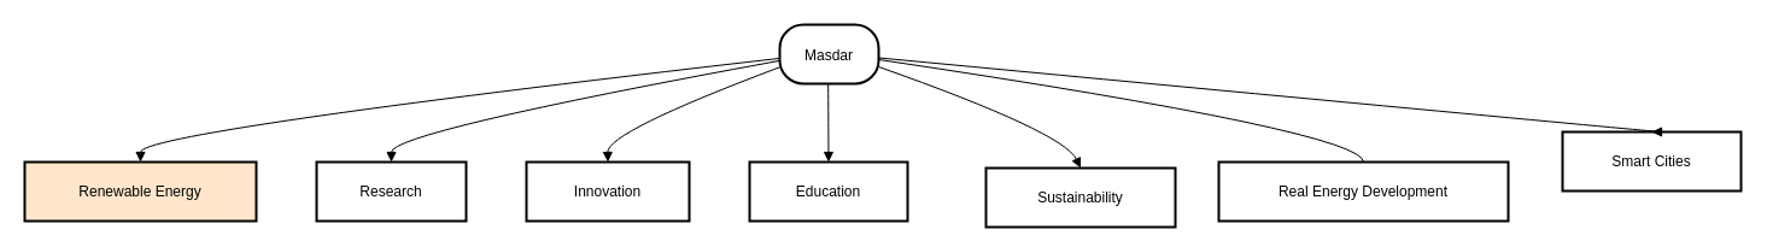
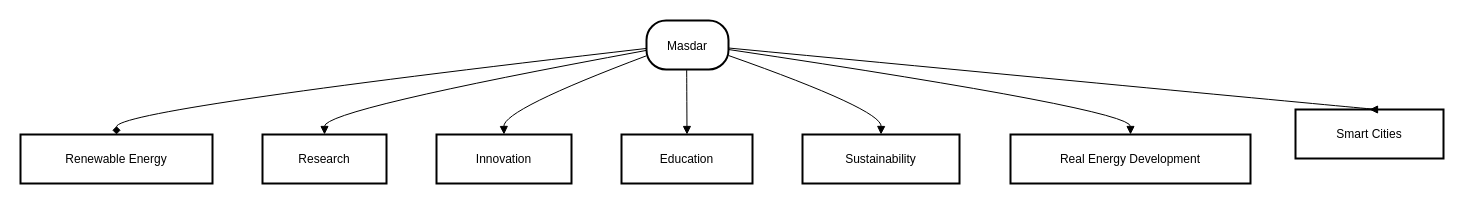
- <mxCell id="15" value="" style="curved=1;startArrow=none;endArrow=none;exitX=0.99;exitY=0.59;entryX=0.5;entryY=0;" edge="1" parent="1" source="2" target="8"><mxGeometry relative="1" as="geometry"><Array as="points"><mxPoint x="1130" y="109" /></Array></mxGeometry></mxCell>
+ <mxCell id="15" value="" style="curved=1;startArrow=none;endArrow=block;exitX=0.99;exitY=0.59;entryX=0.5;entryY=0;" edge="1" parent="1" source="2" target="8"><mxGeometry relative="1" as="geometry"><Array as="points"><mxPoint x="1130" y="109" /></Array></mxGeometry></mxCell>
- <mxCell id="10" value="" style="curved=1;startArrow=none;endArrow=block;exitX=0;exitY=0.57;entryX=0.5;entryY=0;" edge="1" parent="1" source="2" target="3"><mxGeometry relative="1" as="geometry"><Array as="points"><mxPoint x="116" y="109" /></Array></mxGeometry></mxCell>
+ <mxCell id="10" value="" style="curved=1;startArrow=none;endArrow=diamond;exitX=0;exitY=0.57;entryX=0.5;entryY=0;" edge="1" parent="1" source="2" target="3"><mxGeometry relative="1" as="geometry"><Array as="points"><mxPoint x="116" y="109" /></Array></mxGeometry></mxCell>
- <mxCell id="3" value="Renewable Energy" style="whiteSpace=wrap;strokeWidth=2;fillColor=#ffe6cc;" vertex="1" parent="1"><mxGeometry x="20" y="134" width="192" height="49" as="geometry" /></mxCell>
+ <mxCell id="3" value="Renewable Energy" style="whiteSpace=wrap;strokeWidth=2;" vertex="1" parent="1"><mxGeometry x="20" y="134" width="192" height="49" as="geometry" /></mxCell>
- <mxCell id="7" value="Sustainability" style="whiteSpace=wrap;strokeWidth=2;" vertex="1" parent="1"><mxGeometry x="817" y="139" width="157" height="49" as="geometry" /></mxCell>
+ <mxCell id="7" value="Sustainability" style="whiteSpace=wrap;strokeWidth=2;" vertex="1" parent="1"><mxGeometry x="802" y="134" width="157" height="49" as="geometry" /></mxCell>
